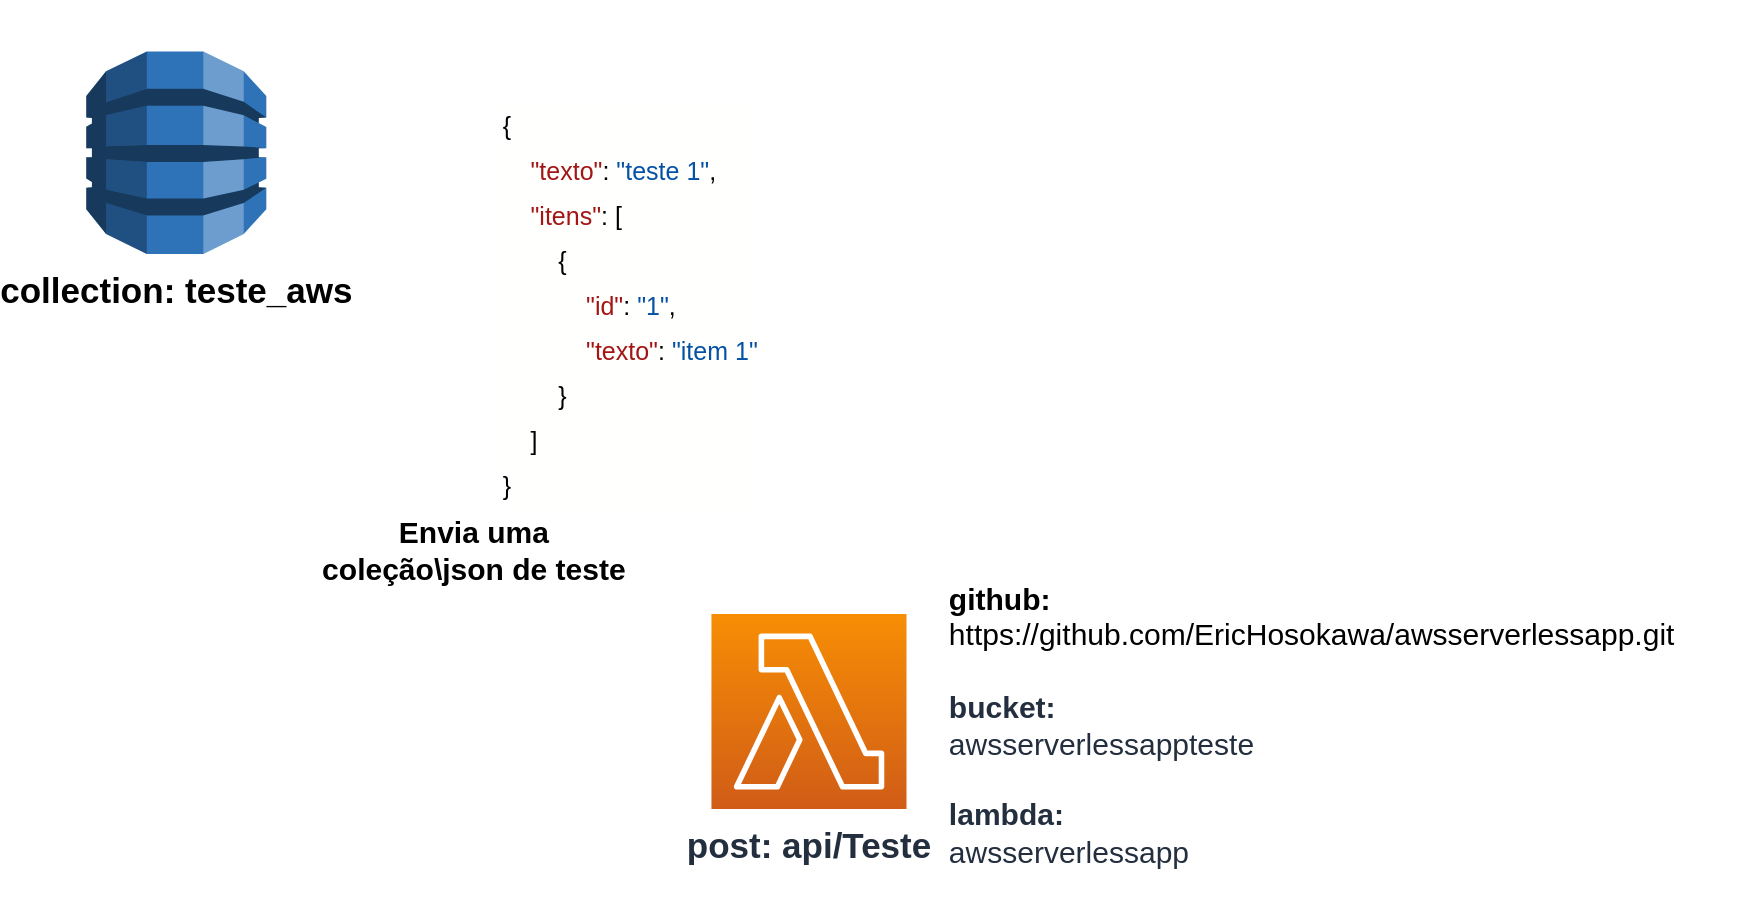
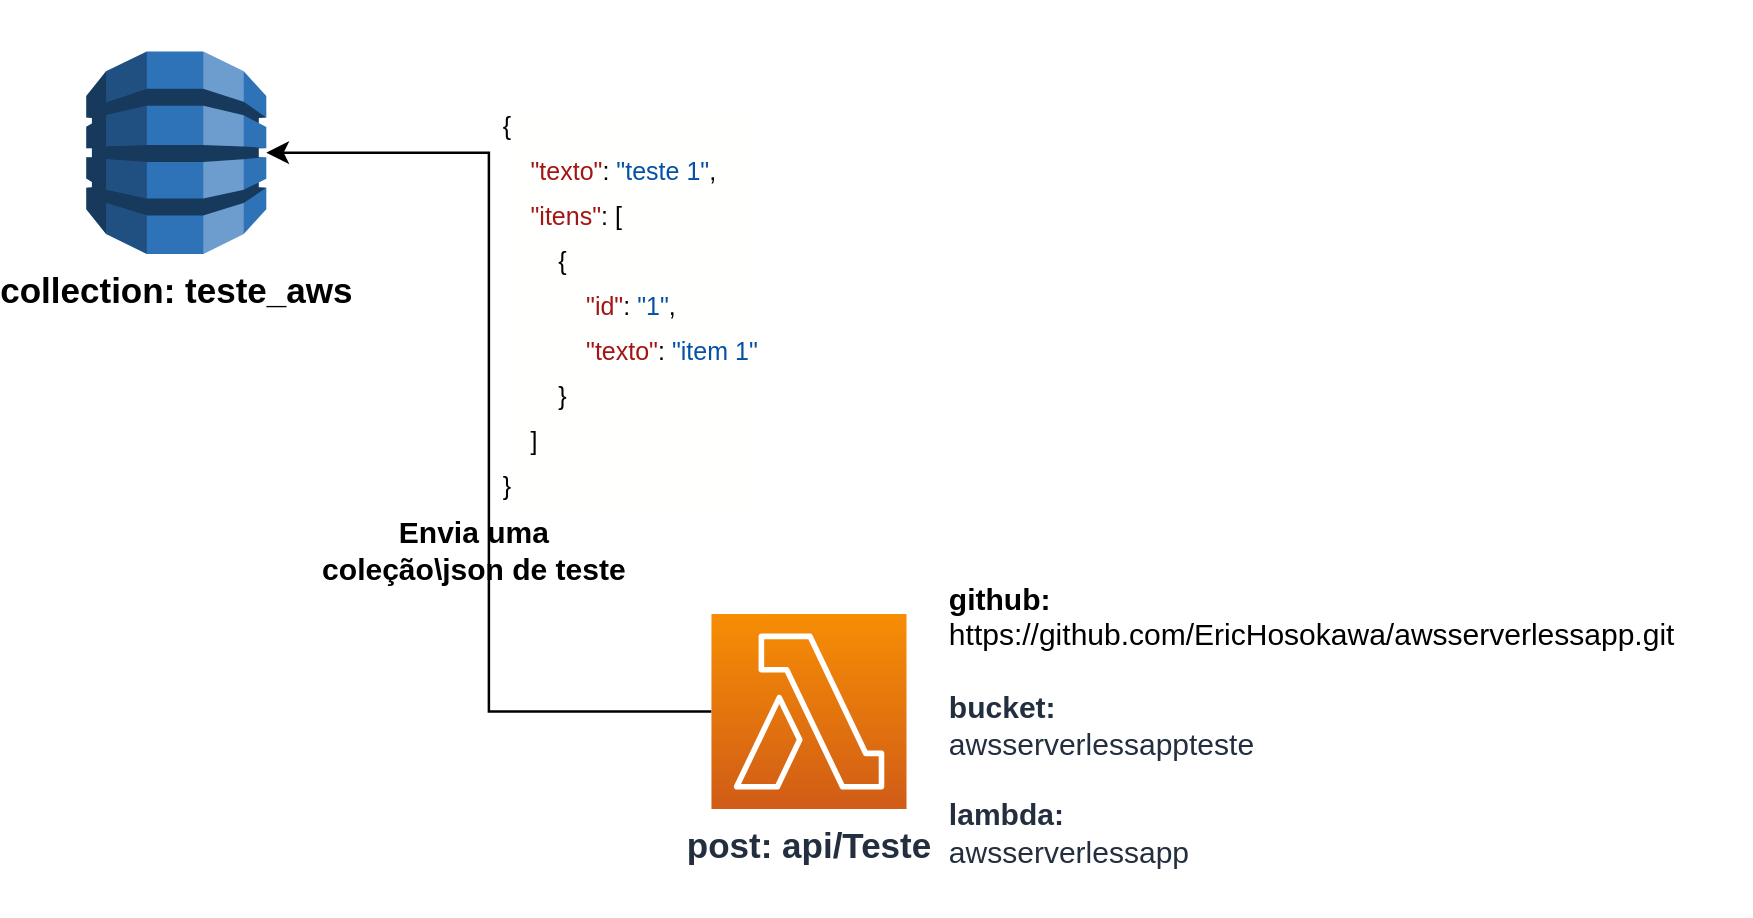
+ <mxCell id="4" style="edgeStyle=orthogonalEdgeStyle;rounded=0;orthogonalLoop=1;jettySize=auto;html=1;entryX=1;entryY=0.5;entryDx=0;entryDy=0;entryPerimeter=0;" edge="1" parent="1" source="5" target="3"><mxGeometry relative="1" as="geometry" /></mxCell>
